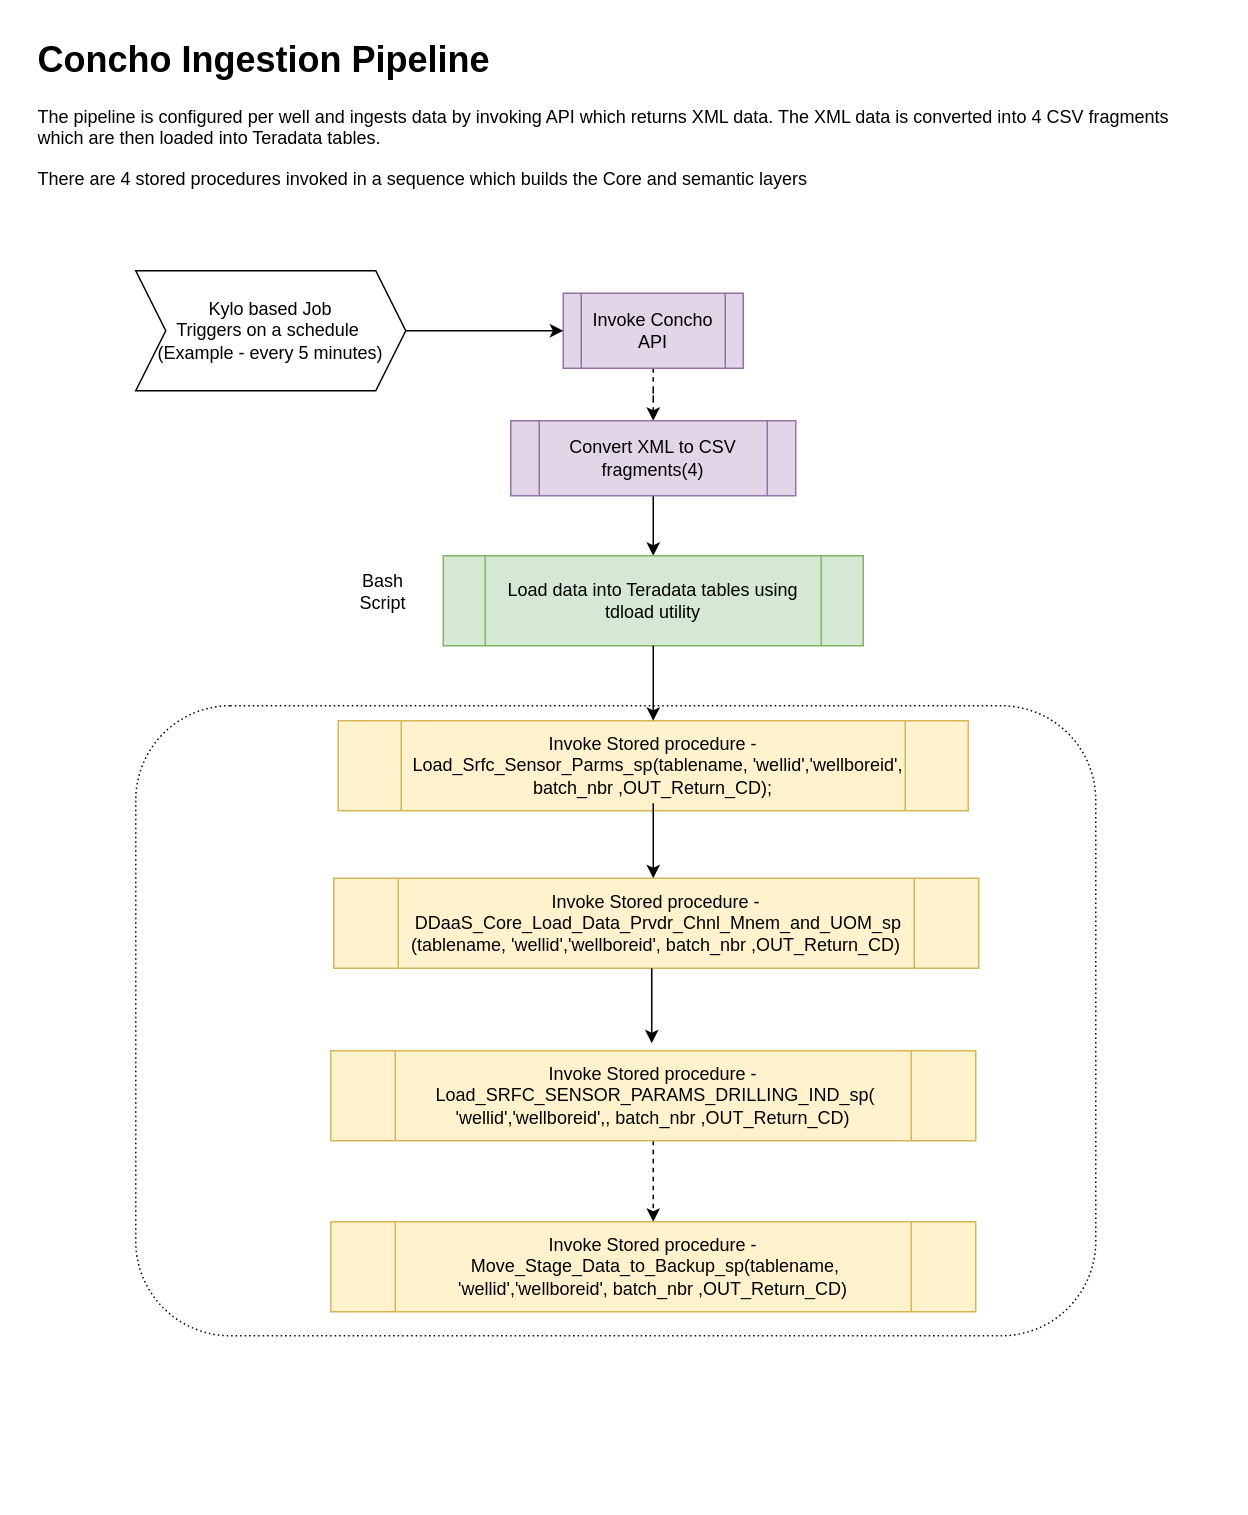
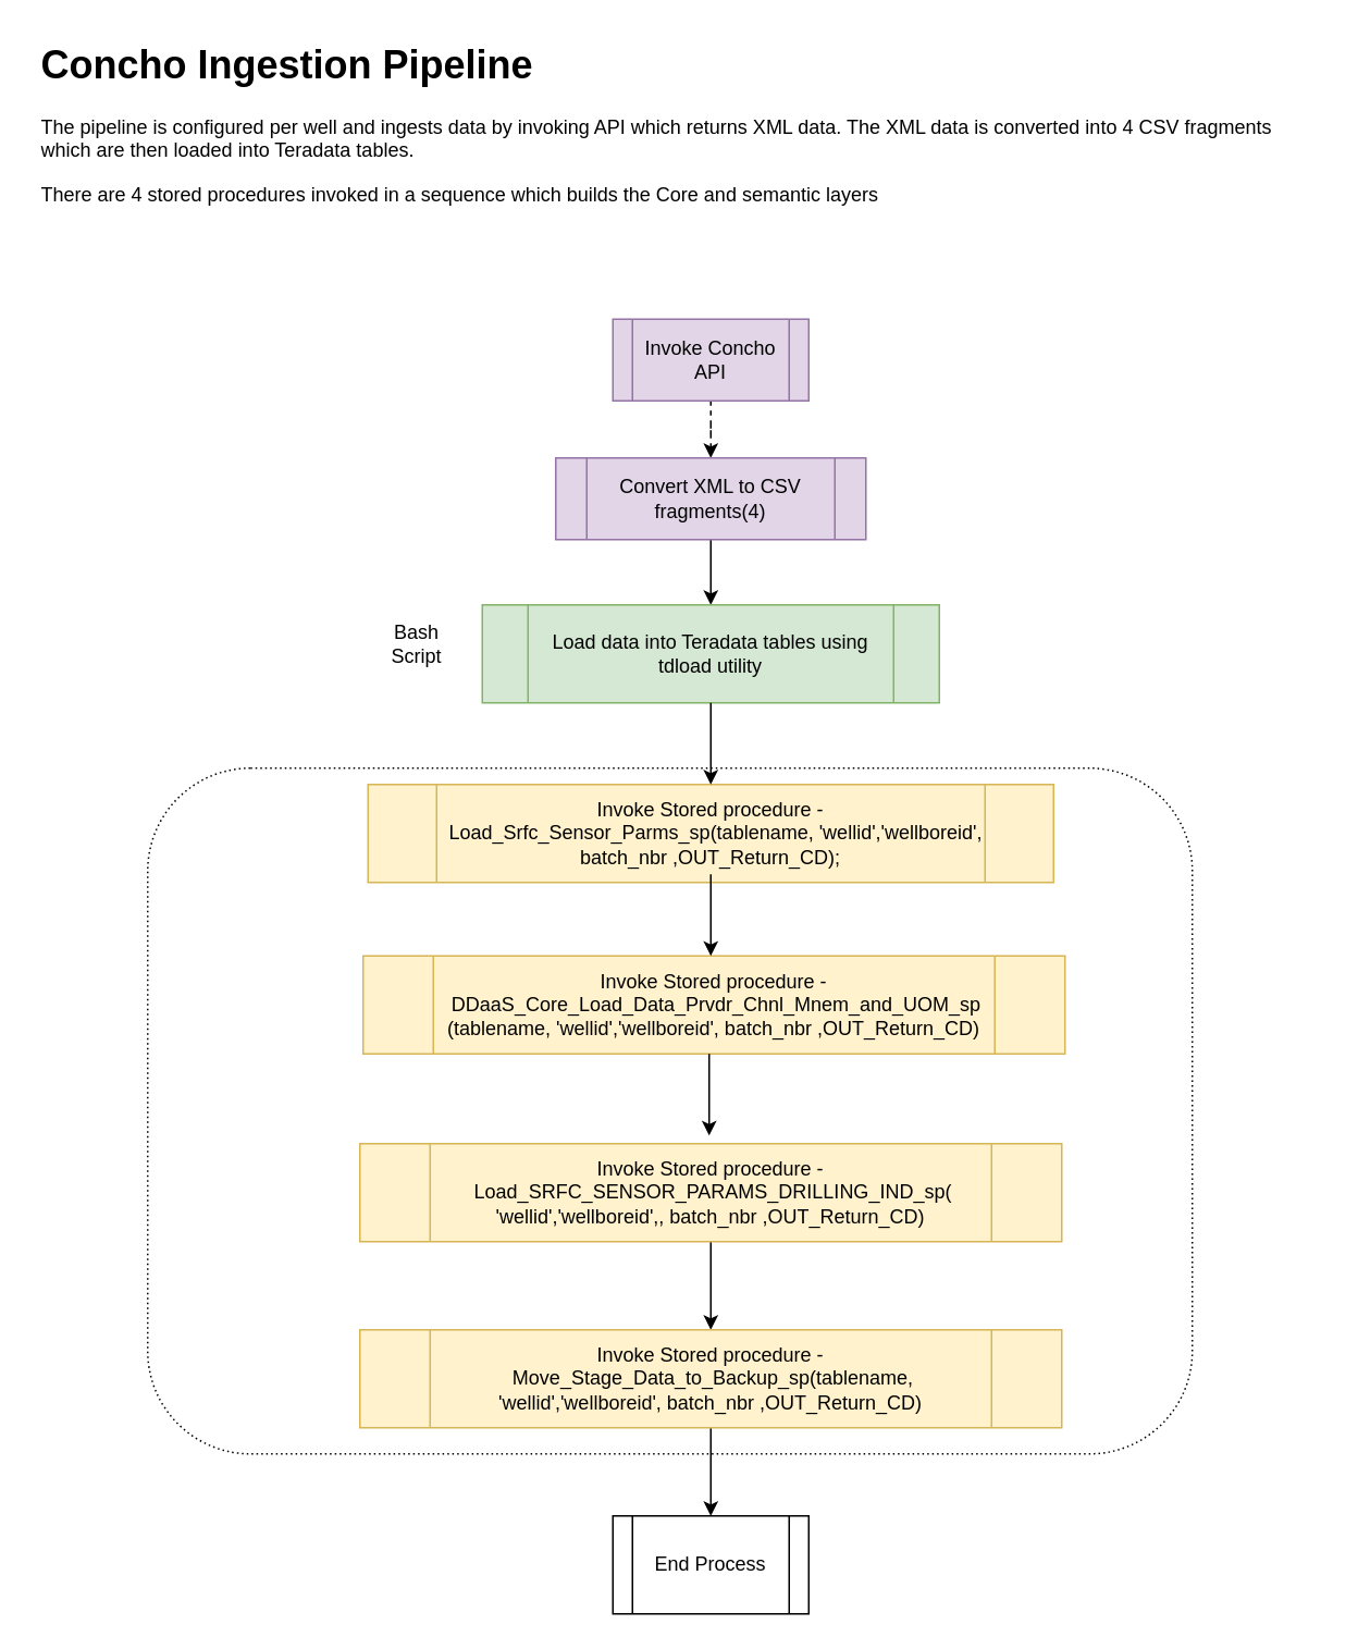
- <mxCell id="18" value="Kylo based Job&lt;br&gt;Triggers on a schedule&amp;nbsp;&lt;br&gt;(Example - every 5 minutes)&lt;br&gt;" style="shape=step;perimeter=stepPerimeter;whiteSpace=wrap;html=1;fixedSize=1;" parent="1" vertex="1"><mxGeometry x="90" y="180" width="180" height="80" as="geometry" /></mxCell>
- <mxCell id="17" style="edgeStyle=orthogonalEdgeStyle;rounded=0;orthogonalLoop=1;jettySize=auto;html=1;" parent="1" source="18" target="4" edge="1"><mxGeometry relative="1" as="geometry" /></mxCell>
- <mxCell id="10" style="edgeStyle=orthogonalEdgeStyle;rounded=0;orthogonalLoop=1;jettySize=auto;html=1;entryX=0.5;entryY=0;entryDx=0;entryDy=0;dashed=1;" parent="1" source="11" target="13" edge="1"><mxGeometry relative="1" as="geometry" /></mxCell>
+ <mxCell id="10" style="edgeStyle=orthogonalEdgeStyle;rounded=0;orthogonalLoop=1;jettySize=auto;html=1;entryX=0.5;entryY=0;entryDx=0;entryDy=0;" parent="1" source="11" target="13" edge="1"><mxGeometry relative="1" as="geometry" /></mxCell>
+ <mxCell id="12" style="edgeStyle=orthogonalEdgeStyle;rounded=0;orthogonalLoop=1;jettySize=auto;html=1;" parent="1" source="13" target="20" edge="1"><mxGeometry relative="1" as="geometry" /></mxCell>
+ <mxCell id="20" value="End Process" style="shape=process;whiteSpace=wrap;html=1;backgroundOutline=1;" parent="1" vertex="1"><mxGeometry x="375" y="928" width="120" height="60" as="geometry" /></mxCell>
